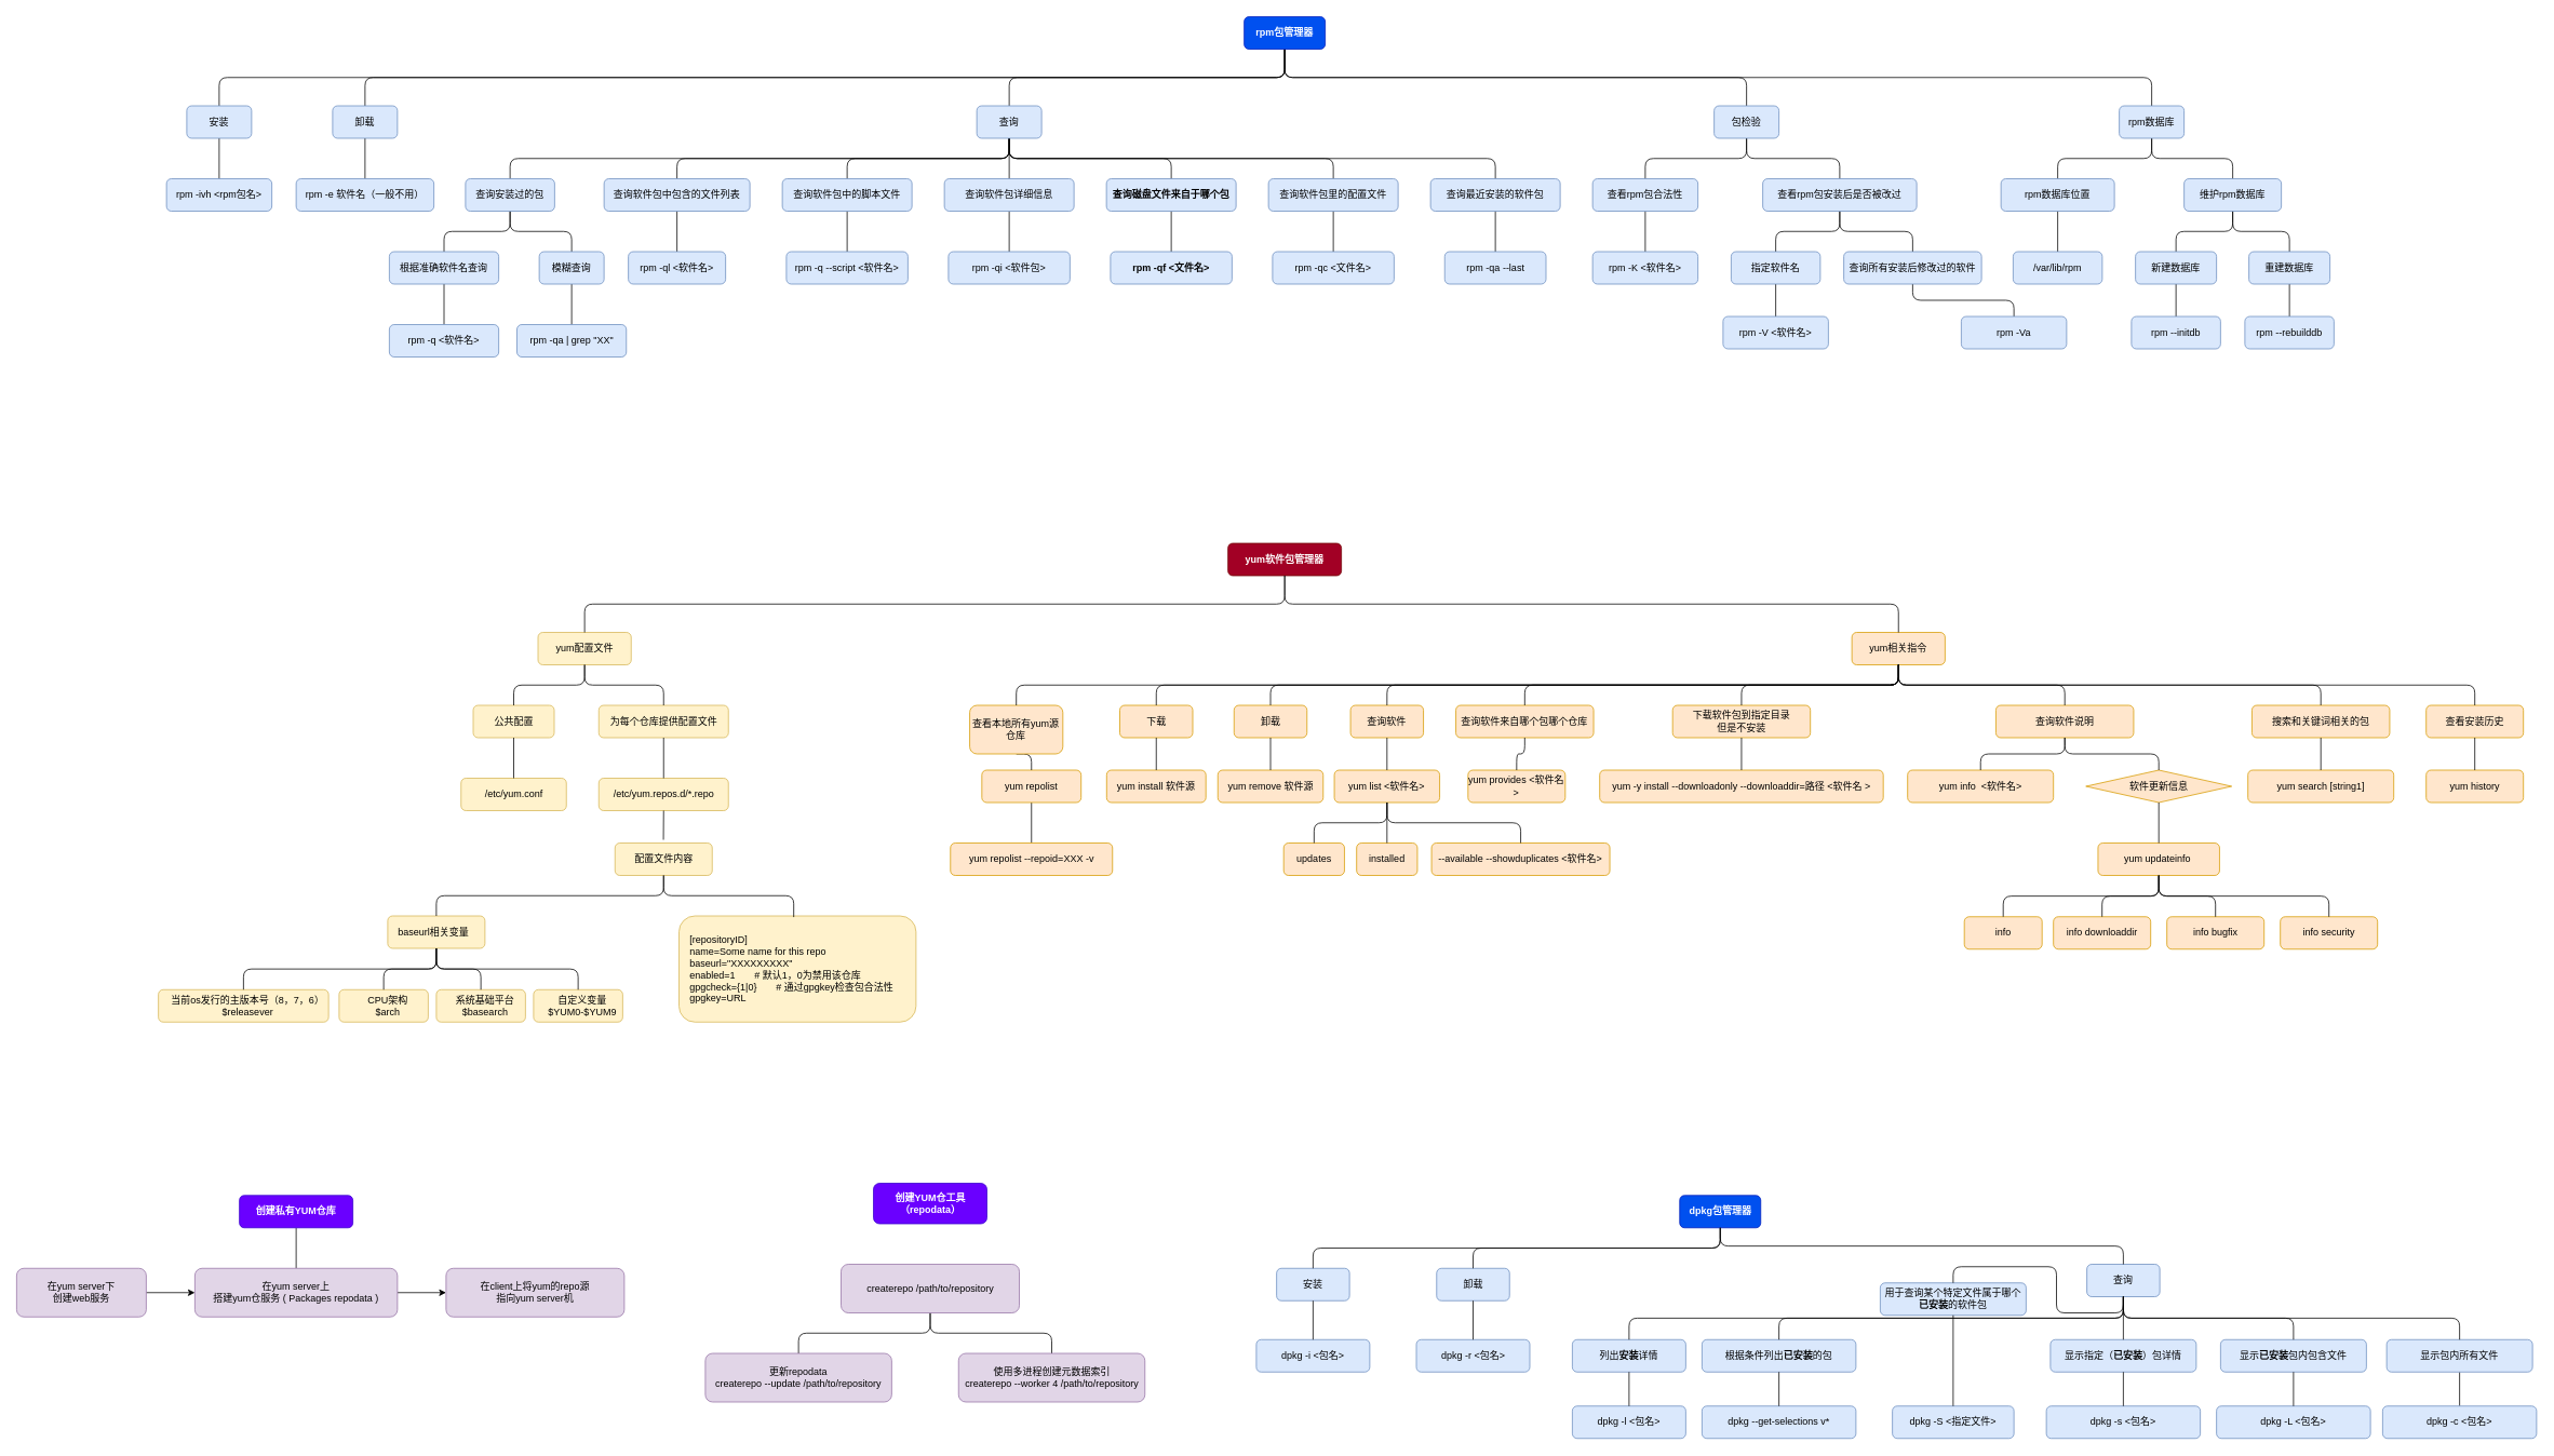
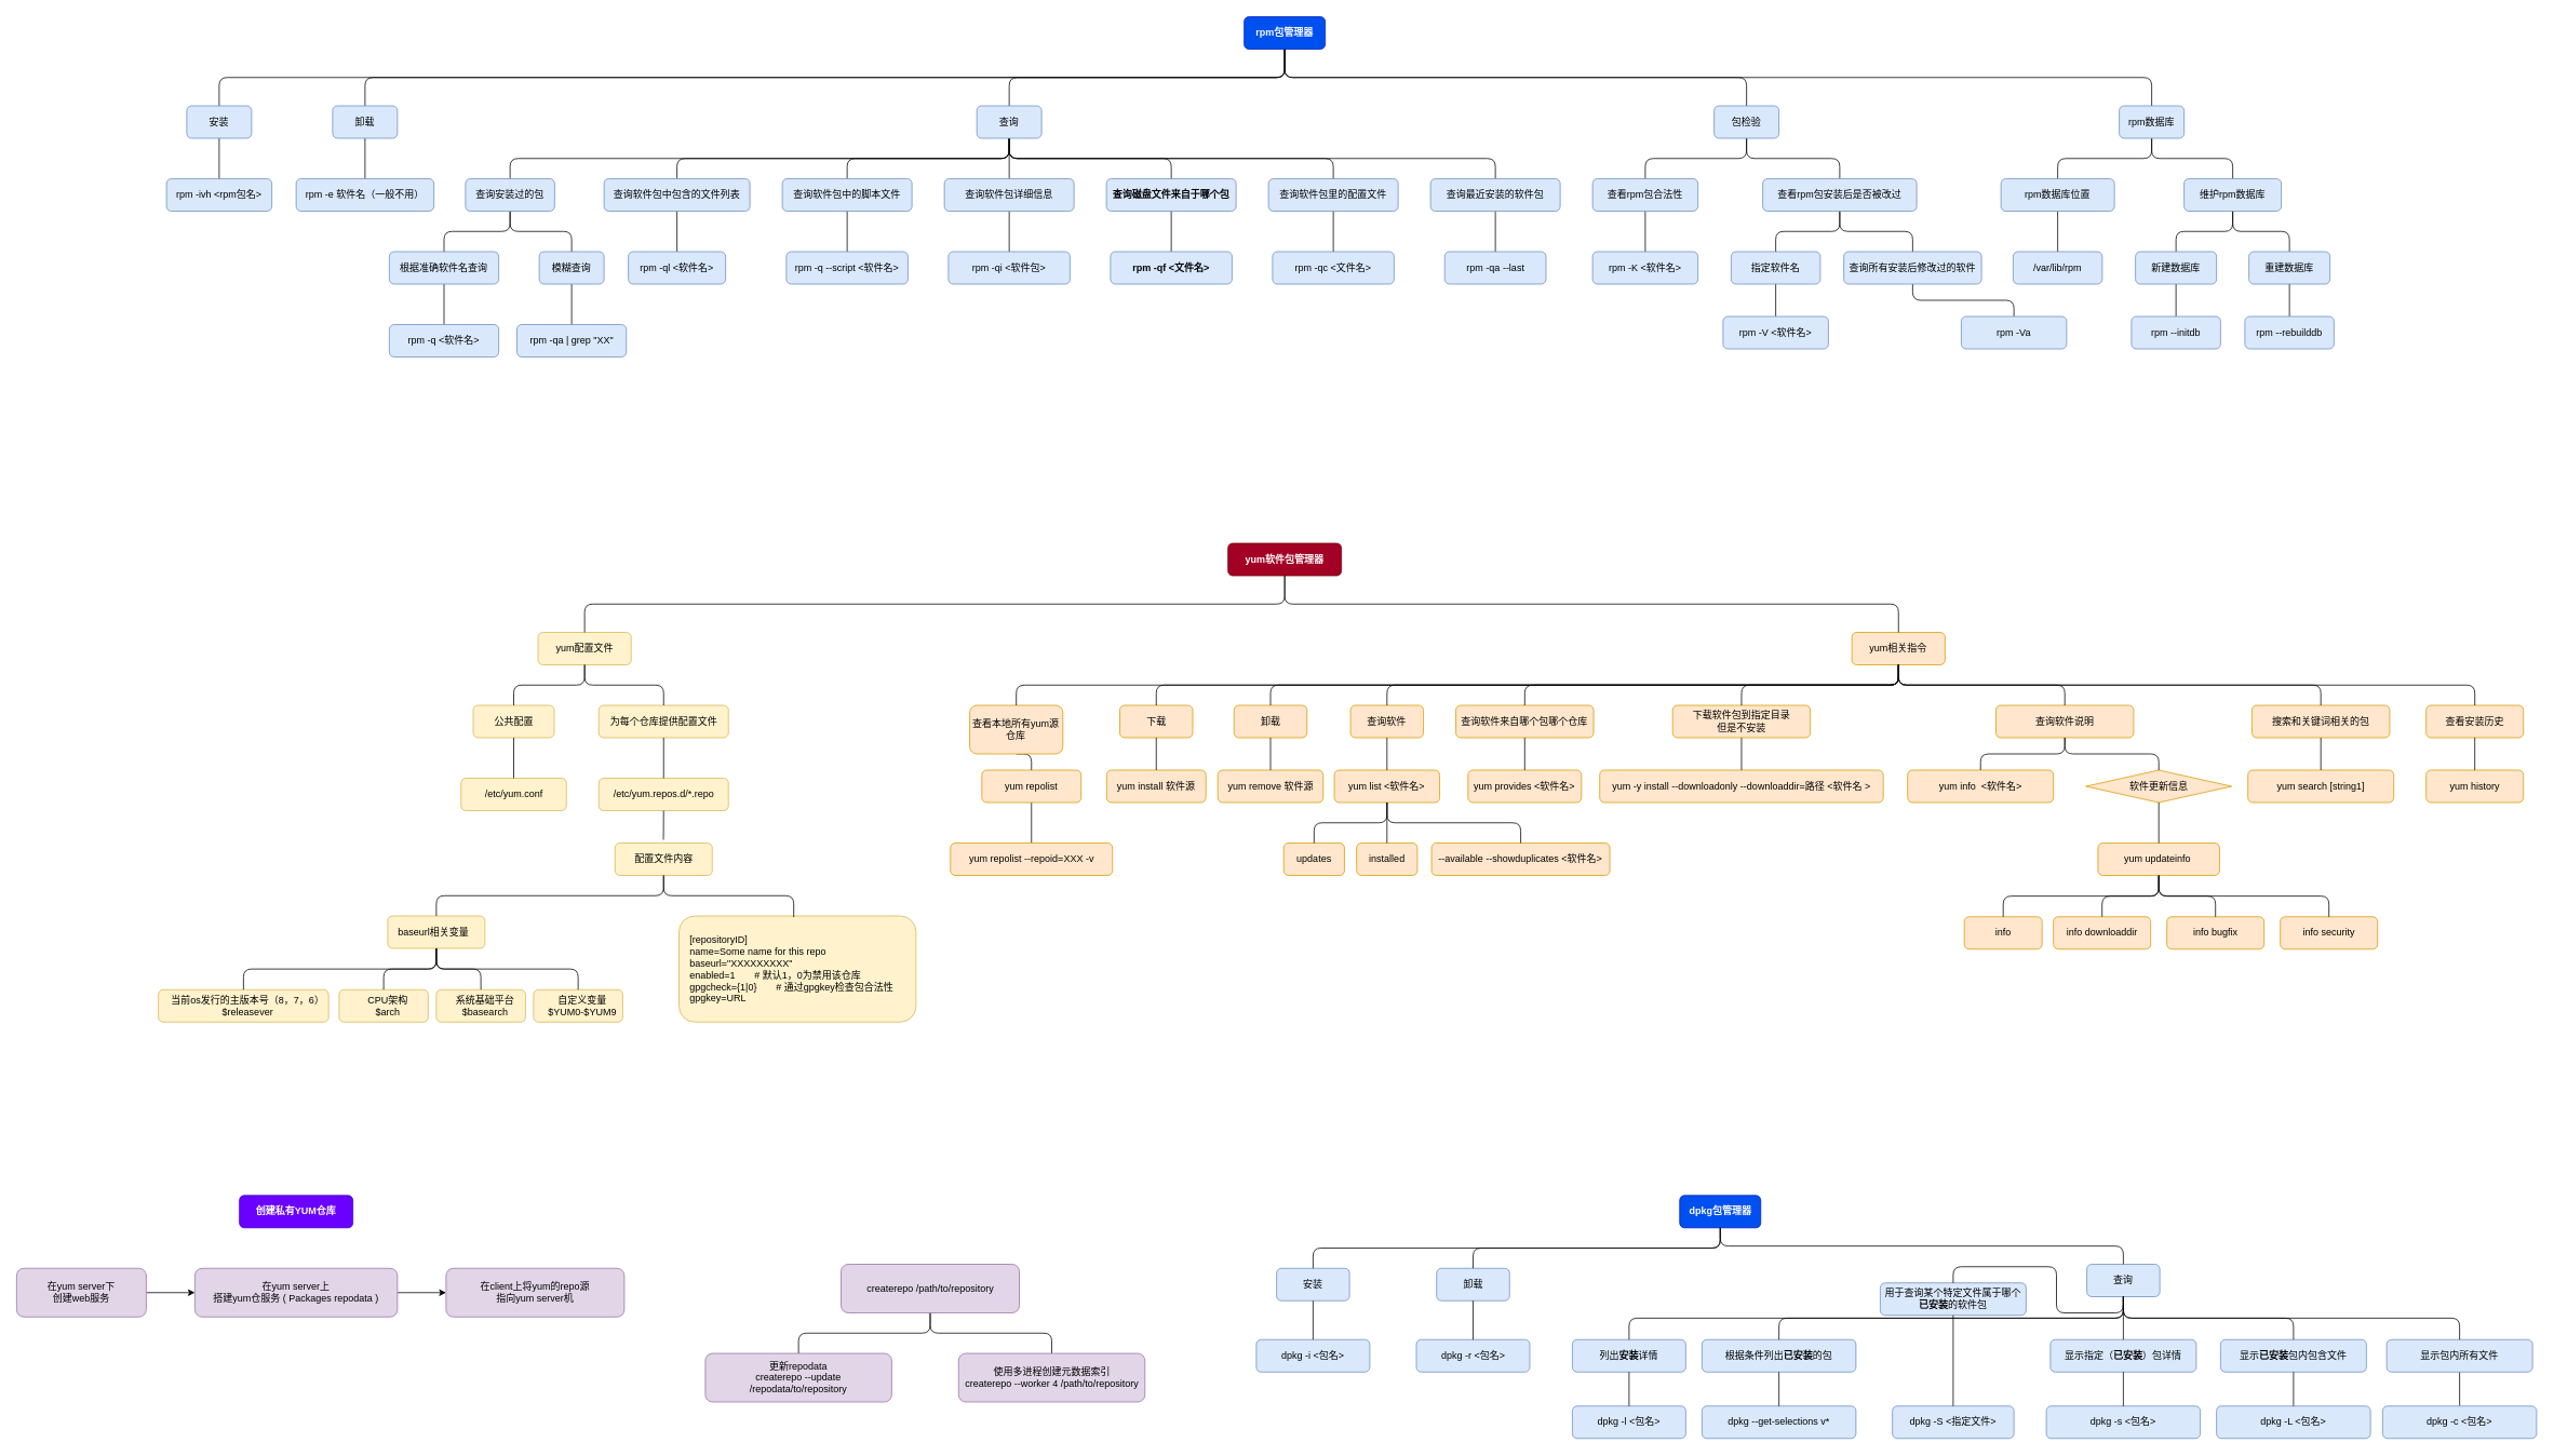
- <mxCell id="126" value="yum provides &amp;lt;软件名&amp;gt;" style="rounded=1;whiteSpace=wrap;html=1;fillColor=#ffe6cc;strokeColor=#d79b00;" parent="79" vertex="1"><mxGeometry x="1616.25" y="280" width="120" height="40" as="geometry" /></mxCell>
+ <mxCell id="126" value="yum provides &amp;lt;软件名&amp;gt;" style="rounded=1;whiteSpace=wrap;html=1;fillColor=#ffe6cc;strokeColor=#d79b00;" parent="79" vertex="1"><mxGeometry x="1616.25" y="280" width="140" height="40" as="geometry" /></mxCell>
- <mxCell id="170" value="创建YUM仓工具&lt;br&gt;（repodata）" style="rounded=1;whiteSpace=wrap;html=1;fillColor=#6a00ff;strokeColor=#3700CC;fontColor=#ffffff;fontStyle=1" parent="1" vertex="1"><mxGeometry x="1077.5" y="1460" width="140" height="50" as="geometry" /></mxCell>
- <mxCell id="163" style="edgeStyle=orthogonalEdgeStyle;rounded=1;orthogonalLoop=1;jettySize=auto;html=1;exitX=0.5;exitY=1;exitDx=0;exitDy=0;entryX=0.5;entryY=0;entryDx=0;entryDy=0;curved=0;endArrow=none;endFill=0;" parent="1" source="164" target="168" edge="1"><mxGeometry relative="1" as="geometry" /></mxCell>
- <mxCell id="174" value="&lt;span style=&quot;font-weight: 400;&quot;&gt;更新repodata&lt;br&gt;createrepo --update /path/to/repository&lt;br&gt;&lt;/span&gt;" style="rounded=1;whiteSpace=wrap;html=1;fillColor=#e1d5e7;strokeColor=#9673a6;fontStyle=1" parent="1" vertex="1"><mxGeometry x="870" y="1670" width="230" height="60" as="geometry" /></mxCell>
+ <mxCell id="174" value="&lt;span style=&quot;font-weight: 400;&quot;&gt;更新repodata&lt;br&gt;createrepo --update /repodata/to/repository&lt;br&gt;&lt;/span&gt;" style="rounded=1;whiteSpace=wrap;html=1;fillColor=#e1d5e7;strokeColor=#9673a6;fontStyle=1" parent="1" vertex="1"><mxGeometry x="870" y="1670" width="230" height="60" as="geometry" /></mxCell>
